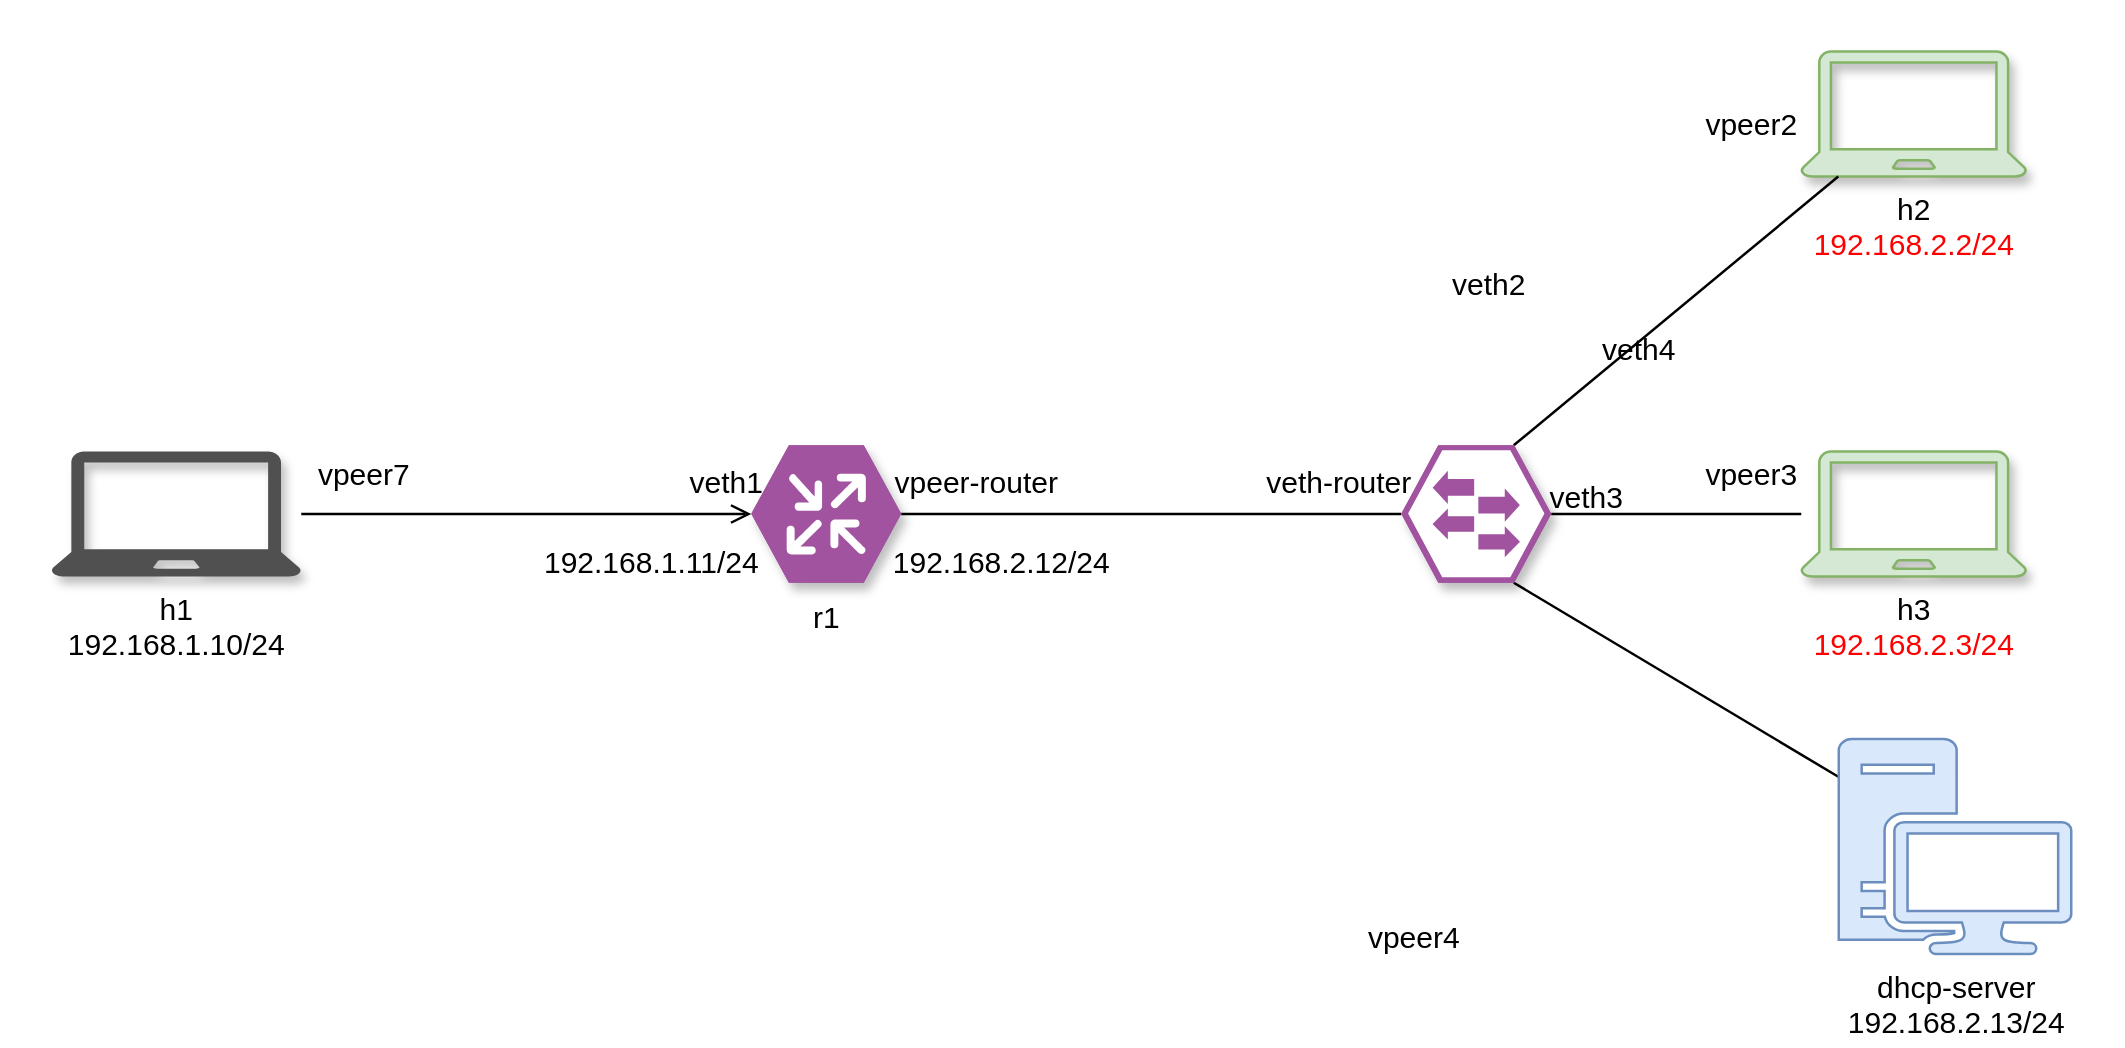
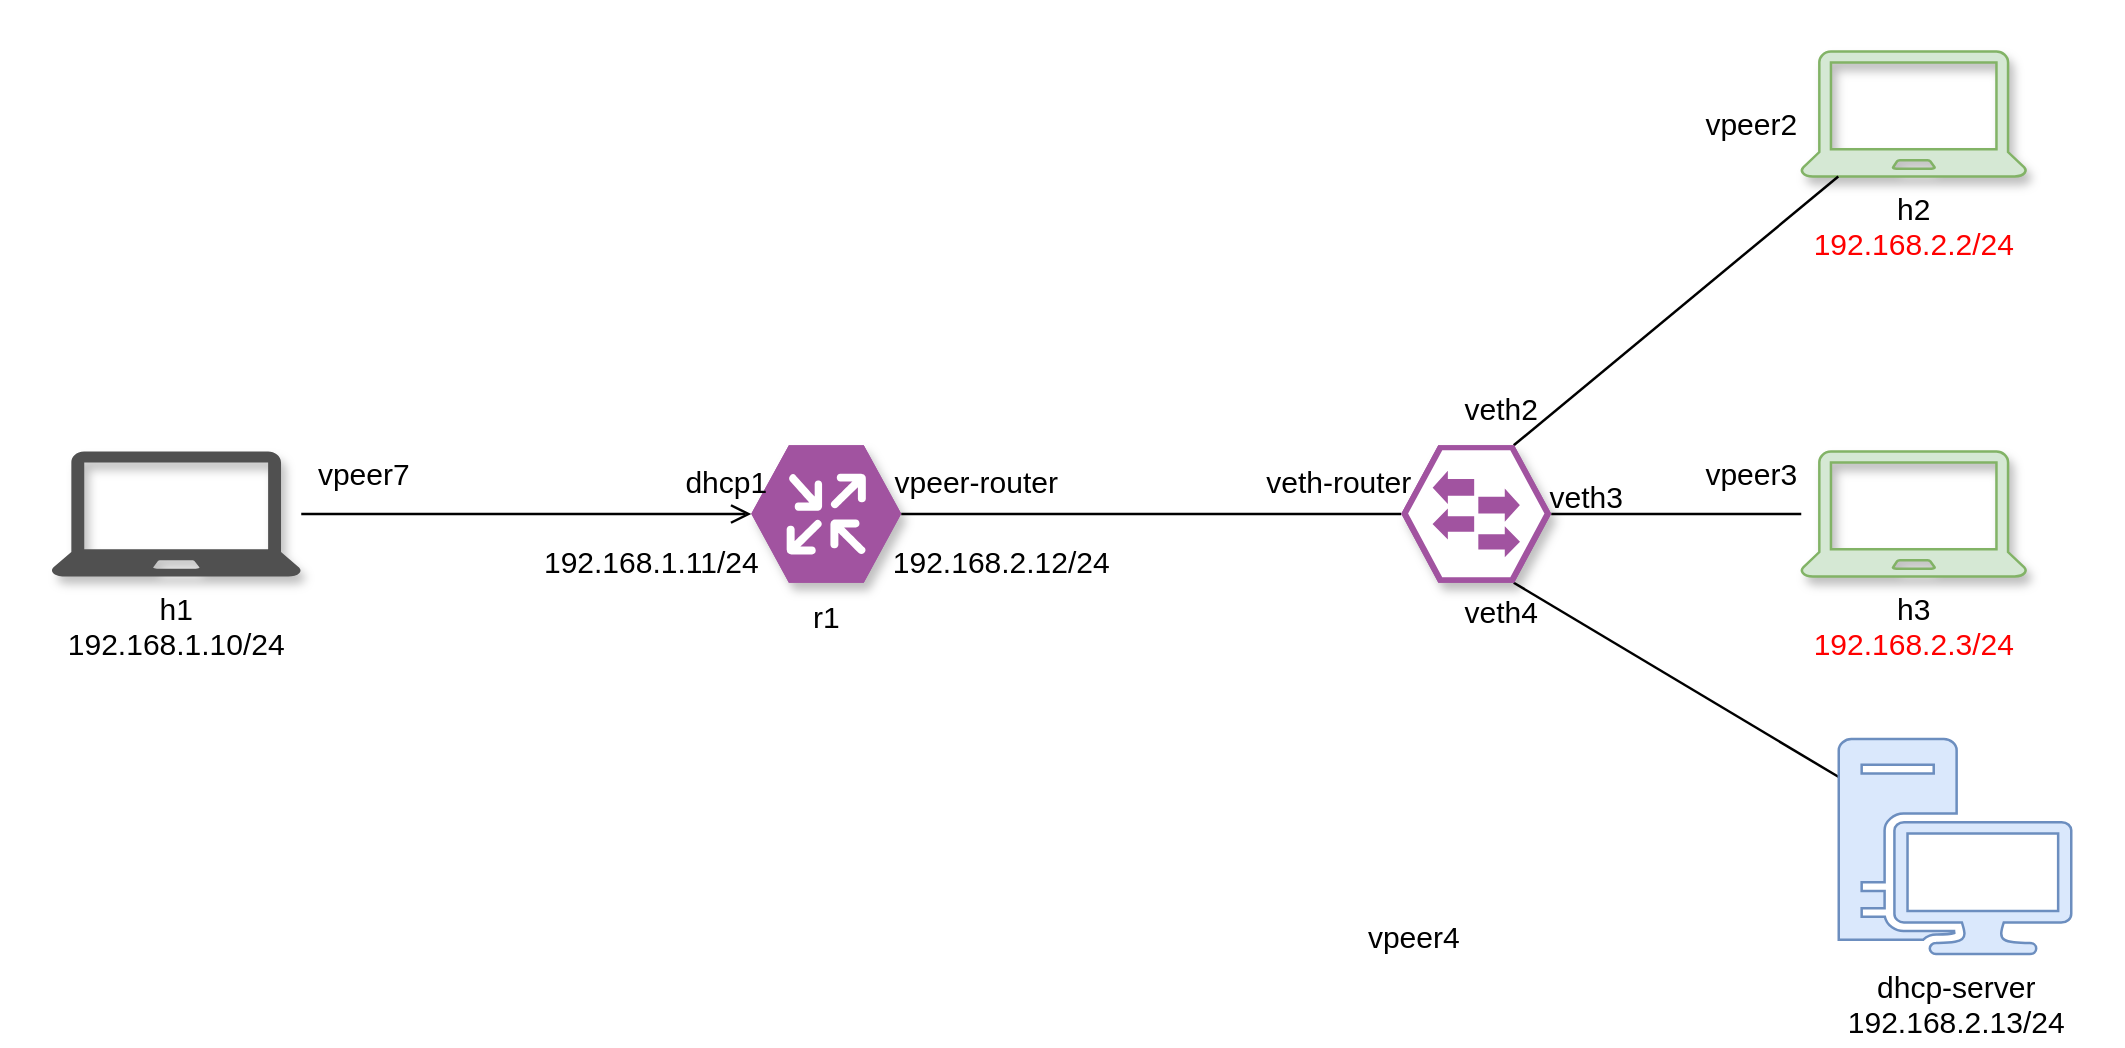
- <mxCell id="22" value="veth2" style="text;html=1;align=center;verticalAlign=middle;resizable=0;points=[];autosize=1;" vertex="1" parent="1"><mxGeometry x="575" y="104" width="40" height="20" as="geometry" /></mxCell>
+ <mxCell id="22" value="veth2" style="text;html=1;align=center;verticalAlign=middle;resizable=0;points=[];autosize=1;" vertex="1" parent="1"><mxGeometry x="580" y="154" width="40" height="20" as="geometry" /></mxCell>
- <mxCell id="23" value="veth4" style="text;html=1;align=center;verticalAlign=middle;resizable=0;points=[];autosize=1;" vertex="1" parent="1"><mxGeometry x="635" y="130" width="40" height="20" as="geometry" /></mxCell>
+ <mxCell id="23" value="veth4" style="text;html=1;align=center;verticalAlign=middle;resizable=0;points=[];autosize=1;" vertex="1" parent="1"><mxGeometry x="580" y="235" width="40" height="20" as="geometry" /></mxCell>
- <mxCell id="15" value="veth1" style="text;html=1;align=center;verticalAlign=middle;resizable=0;points=[];autosize=1;" vertex="1" parent="1"><mxGeometry x="270" y="182.5" width="40" height="20" as="geometry" /></mxCell>
+ <mxCell id="15" value="dhcp1" style="text;html=1;align=center;verticalAlign=middle;resizable=0;points=[];autosize=1;" vertex="1" parent="1"><mxGeometry x="270" y="182.5" width="40" height="20" as="geometry" /></mxCell>
